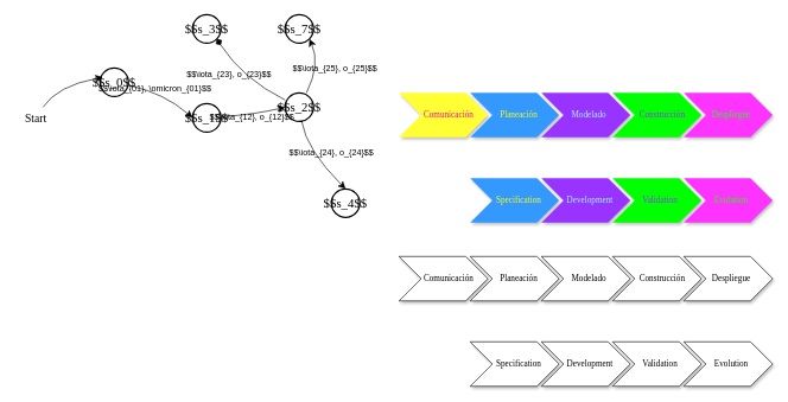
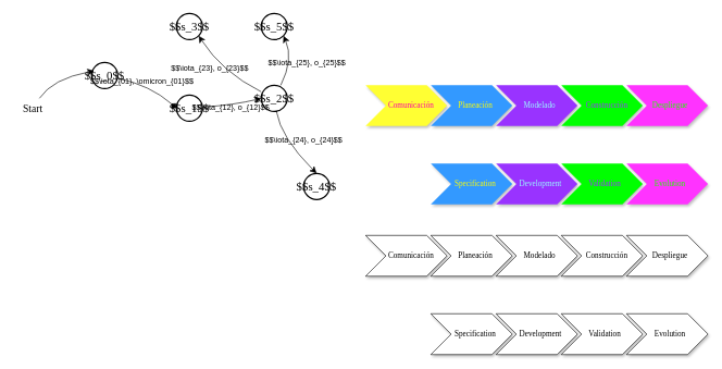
- <mxCell id="7" value="$$s_7$$" style="strokeWidth=2;html=1;shape=mxgraph.flowchart.start_2;whiteSpace=wrap;hachureGap=4;fontFamily=Architects Daughter;fontSource=https%3A%2F%2Ffonts.googleapis.com%2Fcss%3Ffamily%3DArchitects%2BDaughter;fontSize=18;rounded=0;labelBackgroundColor=none;" vertex="1" parent="1"><mxGeometry x="400" y="20" width="40" height="40" as="geometry" /></mxCell>
+ <mxCell id="7" value="$$s_5$$" style="strokeWidth=2;html=1;shape=mxgraph.flowchart.start_2;whiteSpace=wrap;hachureGap=4;fontFamily=Architects Daughter;fontSource=https%3A%2F%2Ffonts.googleapis.com%2Fcss%3Ffamily%3DArchitects%2BDaughter;fontSize=18;rounded=0;labelBackgroundColor=none;" vertex="1" parent="1"><mxGeometry x="400" y="20" width="40" height="40" as="geometry" /></mxCell>
- <mxCell id="14" style="edgeStyle=none;curved=1;rounded=0;orthogonalLoop=1;jettySize=auto;html=1;entryX=0.855;entryY=0.855;entryDx=0;entryDy=0;entryPerimeter=0;fontSize=12;startSize=8;endSize=8;endArrow=diamond;" edge="1" parent="1" source="4" target="5"><mxGeometry relative="1" as="geometry"><Array as="points"><mxPoint x="340" y="110" /></Array></mxGeometry></mxCell>
+ <mxCell id="14" style="edgeStyle=none;curved=1;rounded=0;orthogonalLoop=1;jettySize=auto;html=1;entryX=0.855;entryY=0.855;entryDx=0;entryDy=0;entryPerimeter=0;fontSize=12;startSize=8;endSize=8;" edge="1" parent="1" source="4" target="5"><mxGeometry relative="1" as="geometry"><Array as="points"><mxPoint x="340" y="110" /></Array></mxGeometry></mxCell>
- <mxCell id="8" style="edgeStyle=none;curved=1;rounded=0;orthogonalLoop=1;jettySize=auto;html=1;entryX=0;entryY=0.5;entryDx=0;entryDy=0;entryPerimeter=0;fontSize=12;startSize=8;endSize=8;" edge="1" parent="1" source="2" target="3"><mxGeometry relative="1" as="geometry"><Array as="points"><mxPoint x="230" y="130" /></Array></mxGeometry></mxCell>
+ <mxCell id="8" style="edgeStyle=none;curved=1;rounded=0;orthogonalLoop=1;jettySize=auto;html=1;entryX=0;entryY=0.5;entryDx=0;entryDy=0;entryPerimeter=0;fontSize=12;startSize=8;endSize=8;endArrow=diamond;" edge="1" parent="1" source="2" target="3"><mxGeometry relative="1" as="geometry"><Array as="points"><mxPoint x="230" y="130" /></Array></mxGeometry></mxCell>
